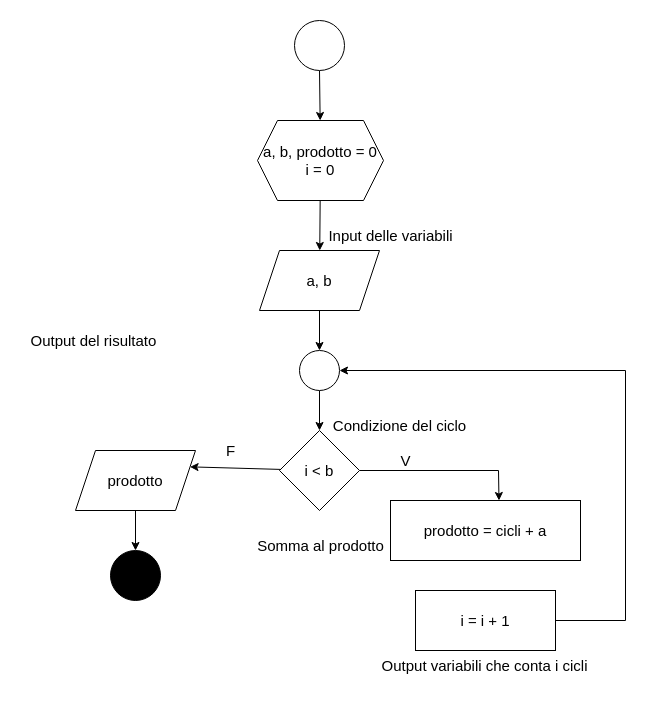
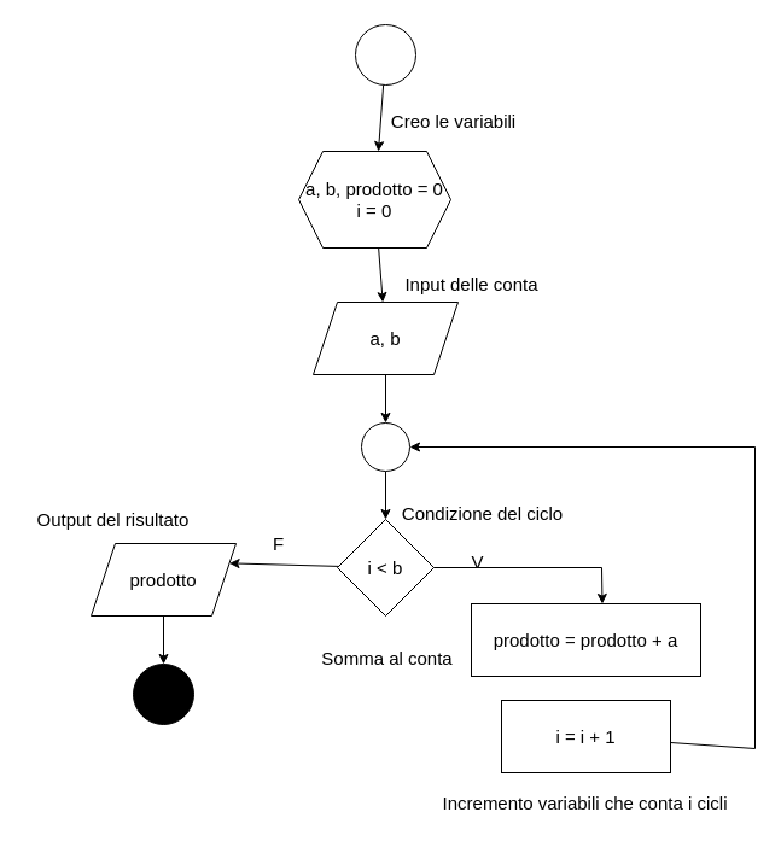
+ <mxCell id="20" value="Creo le variabili" style="text;html=1;align=center;verticalAlign=middle;resizable=0;points=[];autosize=1;strokeColor=none;fillColor=none;fontSize=15;" vertex="1" parent="1"><mxGeometry x="310" y="85" width="130" height="30" as="geometry" /></mxCell>
- <mxCell id="5" value="a, b, prodotto = 0&lt;br style=&quot;font-size: 15px;&quot;&gt;i = 0" style="shape=hexagon;perimeter=hexagonPerimeter2;whiteSpace=wrap;html=1;fixedSize=1;fontSize=15;" vertex="1" parent="1"><mxGeometry x="257" y="120" width="126" height="80" as="geometry" /></mxCell>
+ <mxCell id="5" value="a, b, prodotto = 0&lt;br style=&quot;font-size: 15px;&quot;&gt;i = 0" style="shape=hexagon;perimeter=hexagonPerimeter2;whiteSpace=wrap;html=1;fixedSize=1;fontSize=15;" vertex="1" parent="1"><mxGeometry x="247" y="125" width="126" height="80" as="geometry" /></mxCell>
- <mxCell id="21" value="Input delle variabili" style="text;html=1;align=center;verticalAlign=middle;resizable=0;points=[];autosize=1;strokeColor=none;fillColor=none;fontSize=15;" vertex="1" parent="1"><mxGeometry x="315" y="220" width="150" height="30" as="geometry" /></mxCell>
+ <mxCell id="21" value="Input delle conta" style="text;html=1;align=center;verticalAlign=middle;resizable=0;points=[];autosize=1;strokeColor=none;fillColor=none;fontSize=15;" vertex="1" parent="1"><mxGeometry x="315" y="220" width="150" height="30" as="geometry" /></mxCell>
- <mxCell id="25" value="Output del risultato&amp;nbsp;" style="text;html=1;align=center;verticalAlign=middle;resizable=0;points=[];autosize=1;strokeColor=none;fillColor=none;fontSize=15;" vertex="1" parent="1"><mxGeometry x="20" y="325" width="150" height="30" as="geometry" /></mxCell>
+ <mxCell id="25" value="Output del risultato&amp;nbsp;" style="text;html=1;align=center;verticalAlign=middle;resizable=0;points=[];autosize=1;strokeColor=none;fillColor=none;fontSize=15;" vertex="1" parent="1"><mxGeometry x="20" y="415" width="150" height="30" as="geometry" /></mxCell>
- <mxCell id="16" value="V" style="text;html=1;align=center;verticalAlign=middle;resizable=0;points=[];autosize=1;strokeColor=none;fillColor=none;fontSize=15;" vertex="1" parent="1"><mxGeometry x="390" y="445" width="30" height="30" as="geometry" /></mxCell>
+ <mxCell id="16" value="V" style="text;html=1;align=center;verticalAlign=middle;resizable=0;points=[];autosize=1;strokeColor=none;fillColor=none;fontSize=15;" vertex="1" parent="1"><mxGeometry x="380" y="450" width="30" height="30" as="geometry" /></mxCell>
- <mxCell id="13" value="prodotto = cicli + a" style="rounded=0;whiteSpace=wrap;html=1;fontSize=15;" vertex="1" parent="1"><mxGeometry x="390" y="500" width="190" height="60" as="geometry" /></mxCell>
+ <mxCell id="13" value="prodotto = prodotto + a" style="rounded=0;whiteSpace=wrap;html=1;fontSize=15;" vertex="1" parent="1"><mxGeometry x="390" y="500" width="190" height="60" as="geometry" /></mxCell>
- <mxCell id="23" value="Somma al prodotto" style="text;html=1;align=center;verticalAlign=middle;resizable=0;points=[];autosize=1;strokeColor=none;fillColor=none;fontSize=15;" vertex="1" parent="1"><mxGeometry x="245" y="530" width="150" height="30" as="geometry" /></mxCell>
+ <mxCell id="23" value="Somma al conta" style="text;html=1;align=center;verticalAlign=middle;resizable=0;points=[];autosize=1;strokeColor=none;fillColor=none;fontSize=15;" vertex="1" parent="1"><mxGeometry x="245" y="530" width="150" height="30" as="geometry" /></mxCell>
- <mxCell id="15" value="i = i + 1" style="rounded=0;whiteSpace=wrap;html=1;fontSize=15;" vertex="1" parent="1"><mxGeometry x="415" y="590" width="140" height="60" as="geometry" /></mxCell>
+ <mxCell id="15" value="i = i + 1" style="rounded=0;whiteSpace=wrap;html=1;fontSize=15;" vertex="1" parent="1"><mxGeometry x="415" y="580" width="140" height="60" as="geometry" /></mxCell>
- <mxCell id="24" value="Output variabili che conta i cicli" style="text;html=1;align=center;verticalAlign=middle;resizable=0;points=[];autosize=1;strokeColor=none;fillColor=none;fontSize=15;" vertex="1" parent="1"><mxGeometry x="354" y="650" width="260" height="30" as="geometry" /></mxCell>
+ <mxCell id="24" value="Incremento variabili che conta i cicli" style="text;html=1;align=center;verticalAlign=middle;resizable=0;points=[];autosize=1;strokeColor=none;fillColor=none;fontSize=15;" vertex="1" parent="1"><mxGeometry x="354" y="650" width="260" height="30" as="geometry" /></mxCell>
